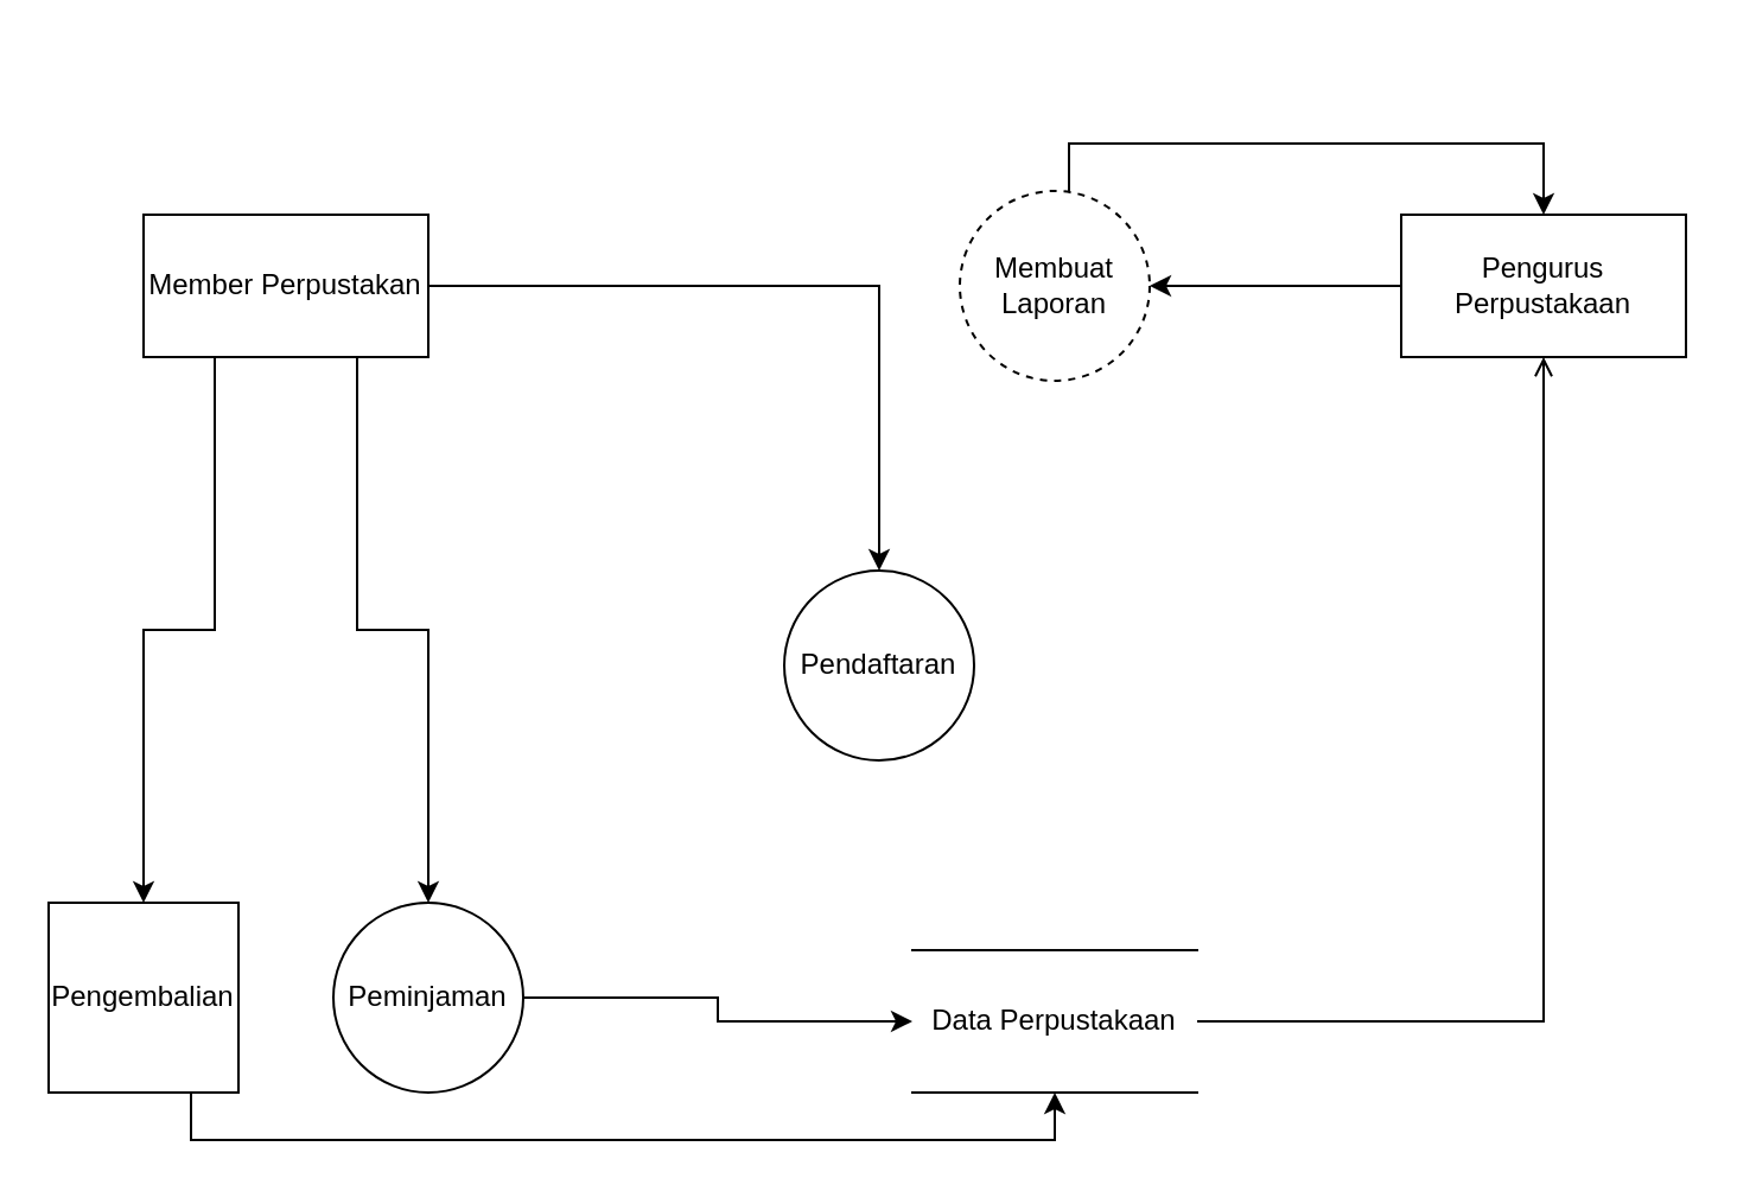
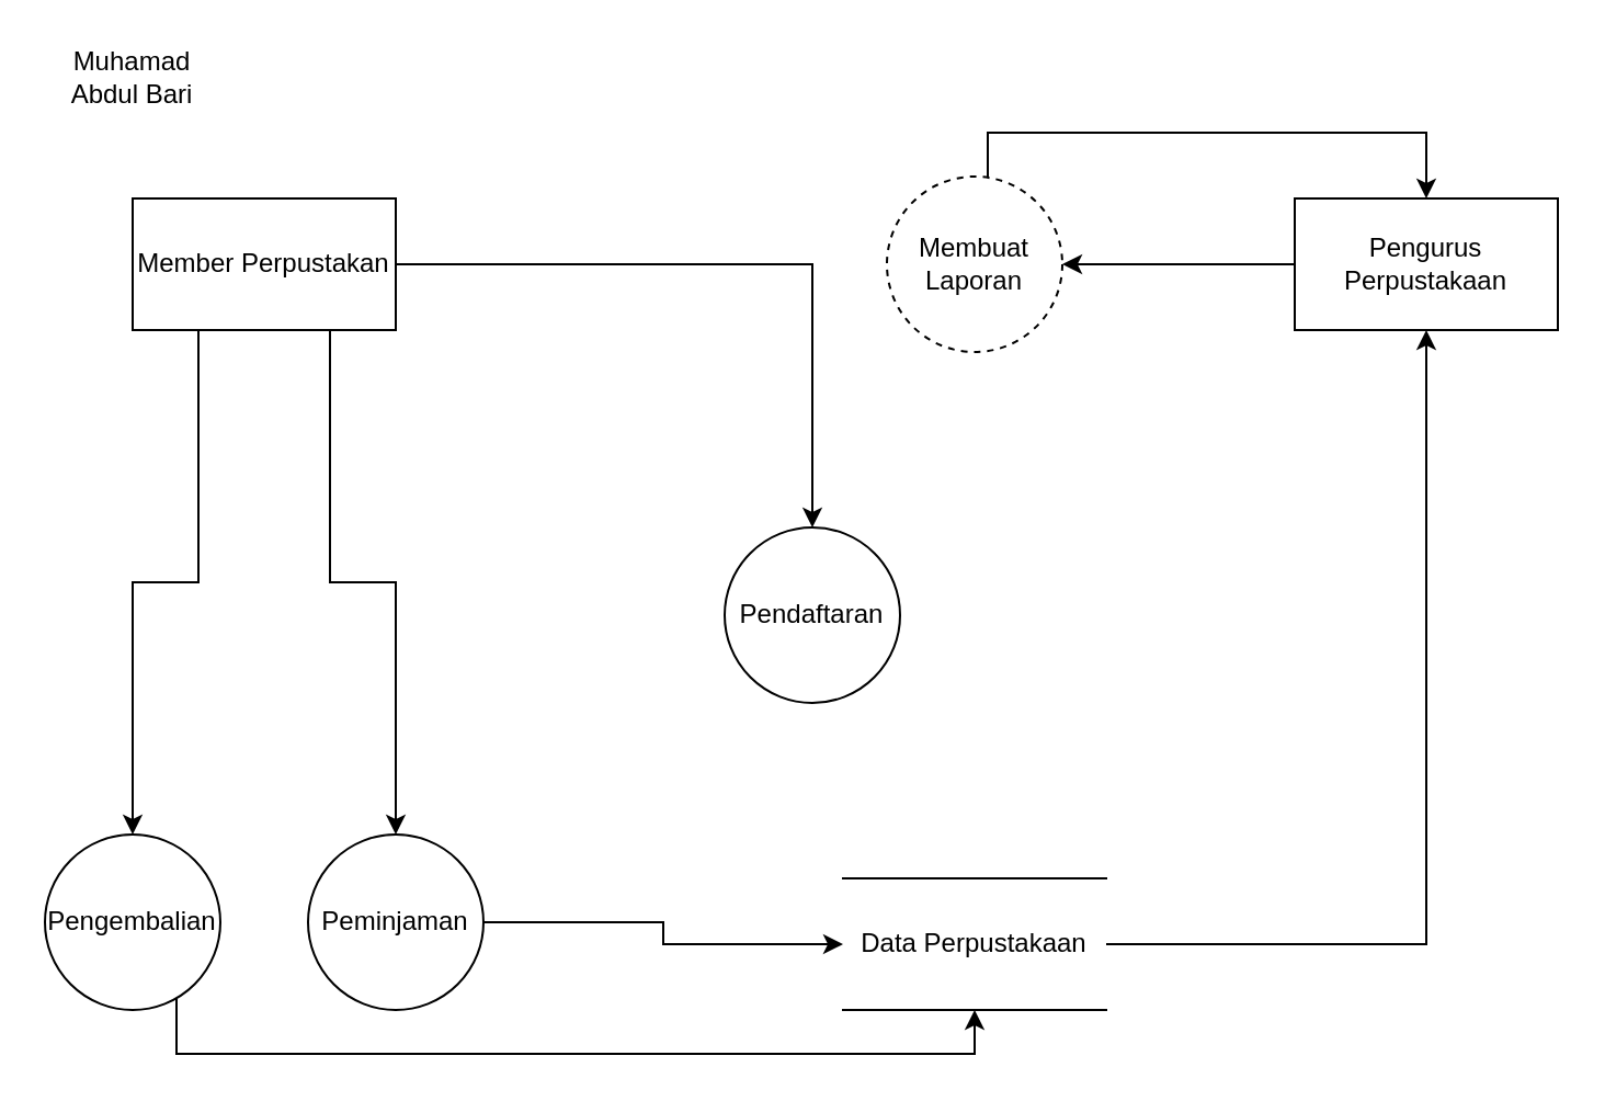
+ <mxCell id="17" value="Muhamad Abdul Bari" style="text;html=1;strokeColor=none;fillColor=none;align=center;verticalAlign=middle;whiteSpace=wrap;rounded=0;" vertex="1" parent="1"><mxGeometry x="30" y="20" width="60" height="30" as="geometry" /></mxCell>
- <mxCell id="15" style="edgeStyle=orthogonalEdgeStyle;rounded=0;orthogonalLoop=1;jettySize=auto;html=1;entryX=0.5;entryY=1;entryDx=0;entryDy=0;endArrow=open;" edge="1" parent="1" source="16" target="7"><mxGeometry relative="1" as="geometry" /></mxCell>
+ <mxCell id="15" style="edgeStyle=orthogonalEdgeStyle;rounded=0;orthogonalLoop=1;jettySize=auto;html=1;entryX=0.5;entryY=1;entryDx=0;entryDy=0;" edge="1" parent="1" source="16" target="7"><mxGeometry relative="1" as="geometry" /></mxCell>
- <mxCell id="9" value="Pengembalian" style="whiteSpace=wrap;html=1;aspect=fixed;rounded=0;" vertex="1" parent="1"><mxGeometry x="20" y="380" width="80" height="80" as="geometry" /></mxCell>
+ <mxCell id="9" value="Pengembalian" style="ellipse;whiteSpace=wrap;html=1;aspect=fixed;" vertex="1" parent="1"><mxGeometry x="20" y="380" width="80" height="80" as="geometry" /></mxCell>
